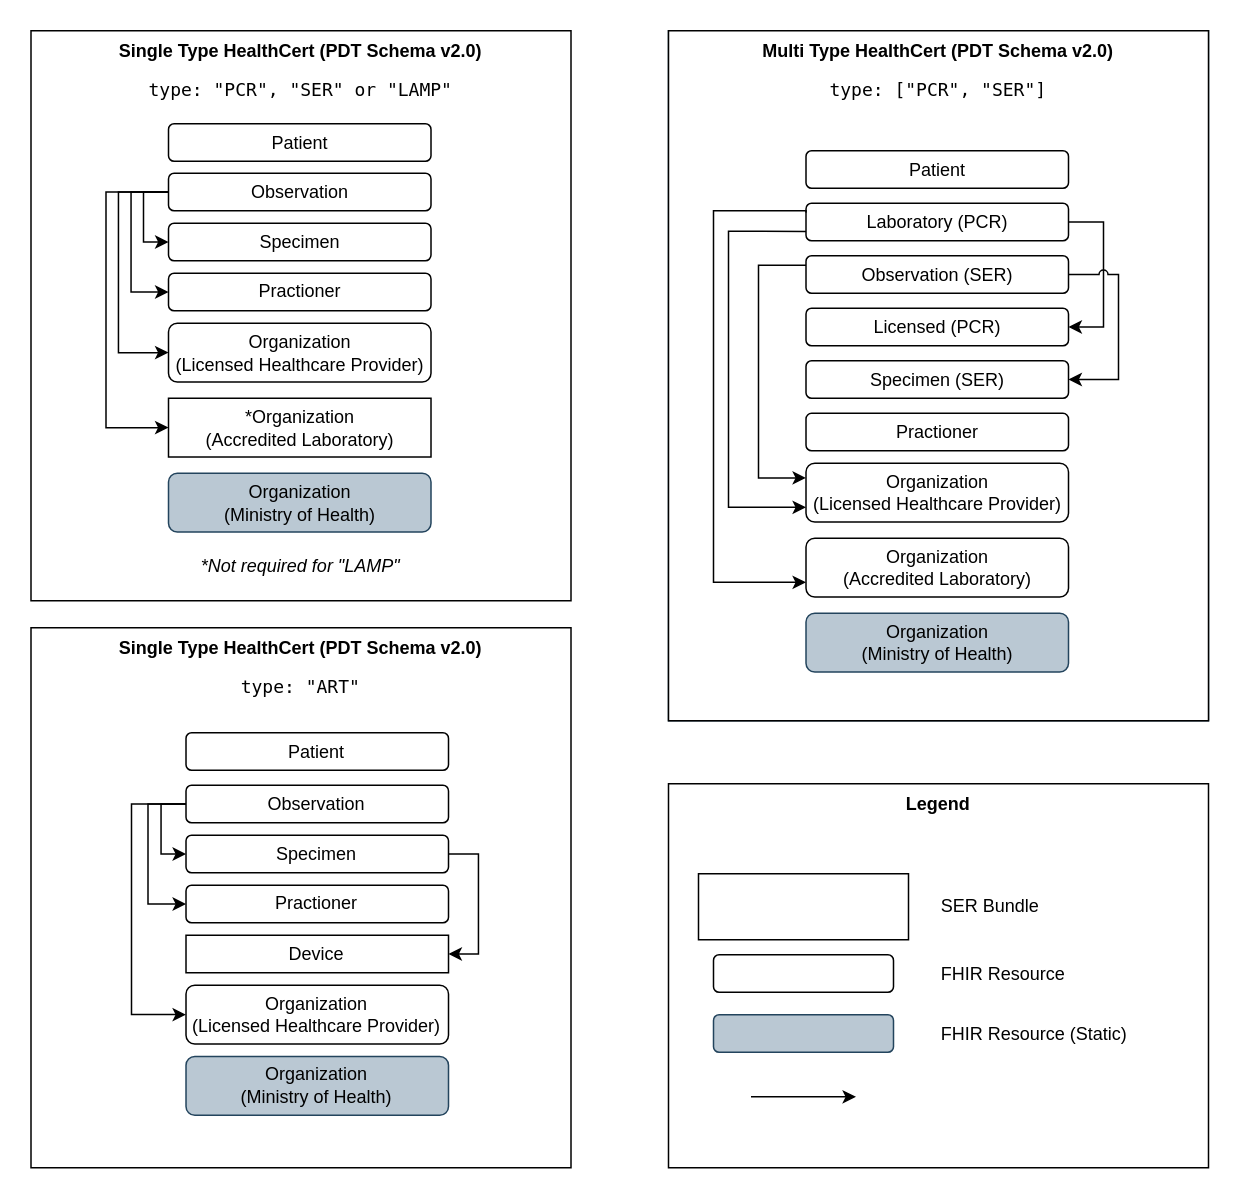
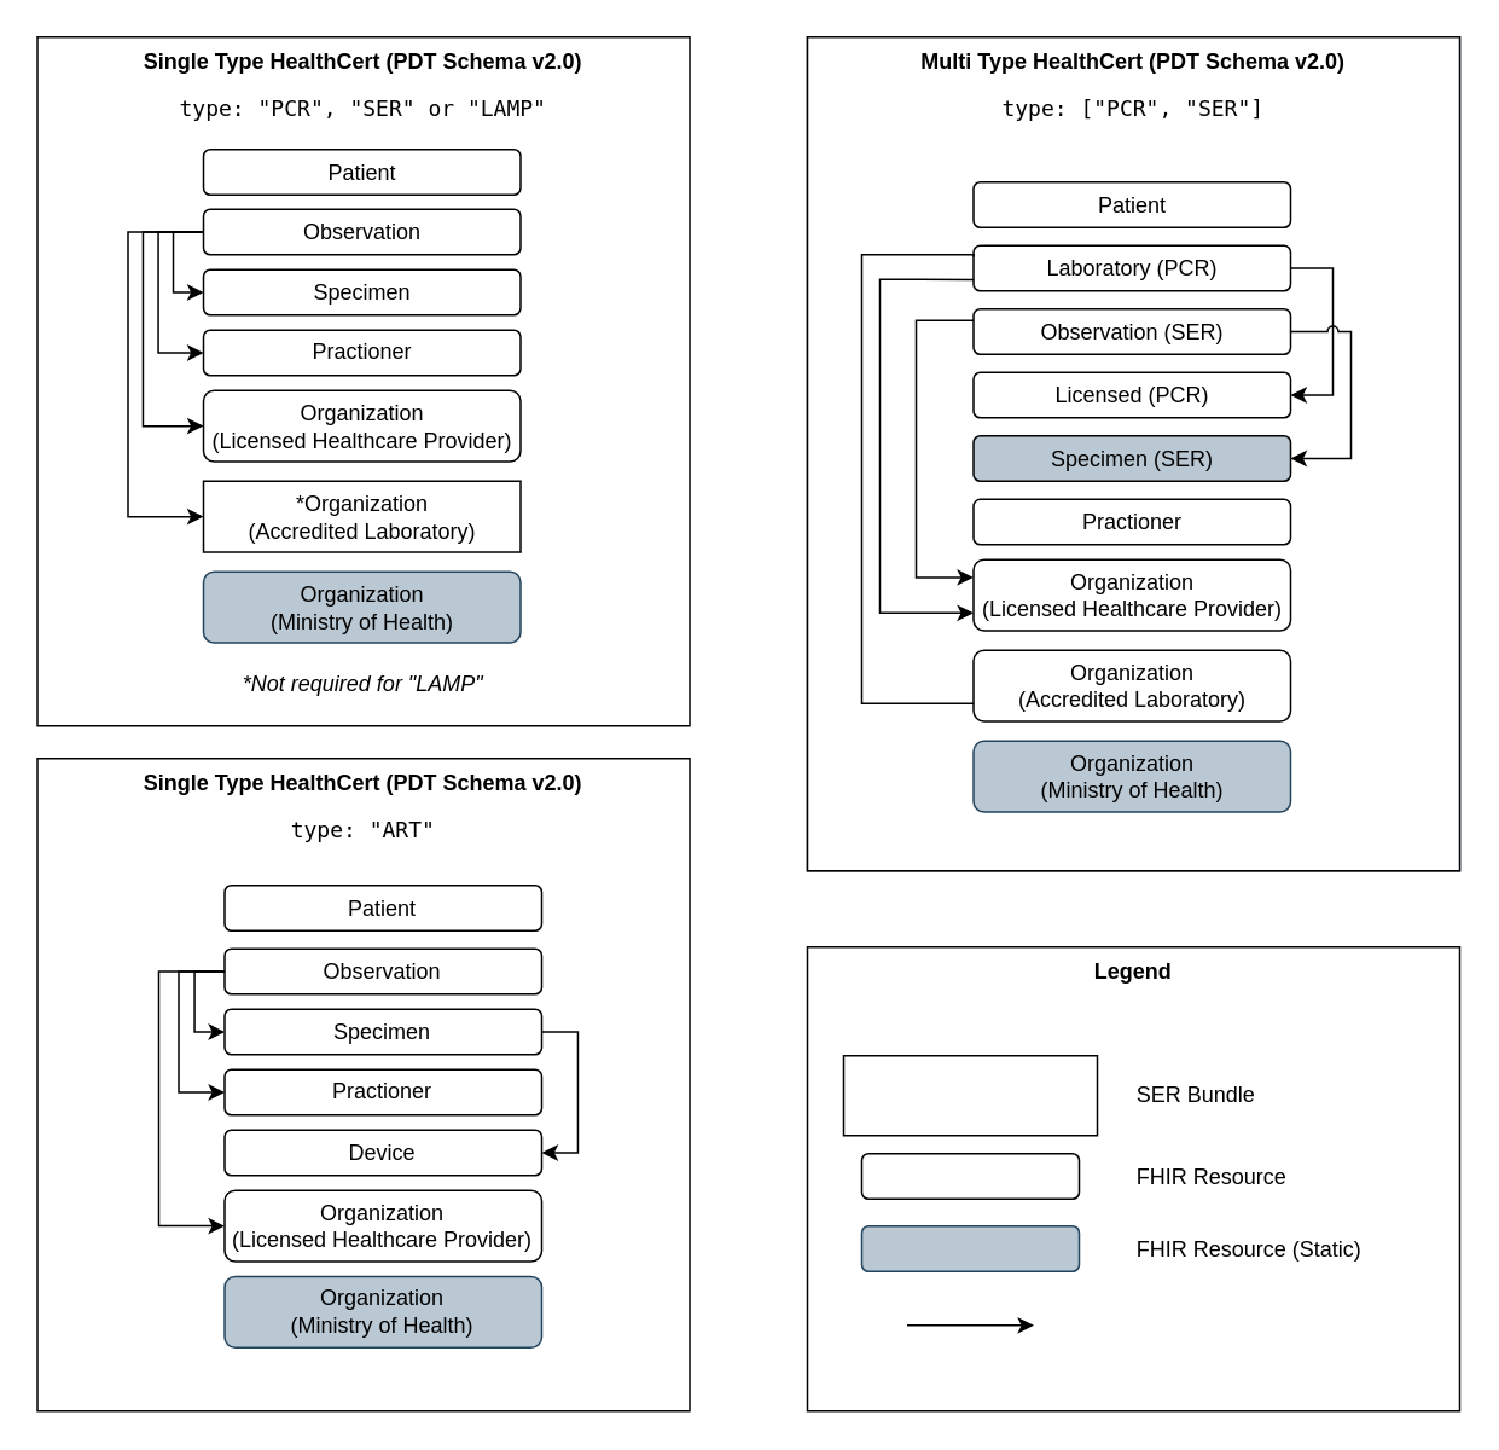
- <mxCell id="15" value="Specimen (SER)" style="rounded=1;whiteSpace=wrap;html=1;verticalAlign=middle;" parent="2" vertex="1"><mxGeometry x="91.666" y="220.003" width="174.998" height="25" as="geometry" /></mxCell>
+ <mxCell id="15" value="Specimen (SER)" style="rounded=1;whiteSpace=wrap;html=1;verticalAlign=middle;fillColor=#bac8d3;" parent="2" vertex="1"><mxGeometry x="91.666" y="220.003" width="174.998" height="25" as="geometry" /></mxCell>
- <mxCell id="10" style="edgeStyle=orthogonalEdgeStyle;rounded=0;orthogonalLoop=1;jettySize=auto;html=1;exitX=0;exitY=0.25;exitDx=0;exitDy=0;entryX=0;entryY=0.75;entryDx=0;entryDy=0;endArrow=classic;endFill=1;" parent="2" source="4" target="9" edge="1"><mxGeometry as="geometry"><Array as="points"><mxPoint x="92" y="120" /><mxPoint x="30" y="120" /><mxPoint x="30" y="368" /><mxPoint x="92" y="368" /></Array></mxGeometry></mxCell>
+ <mxCell id="10" style="edgeStyle=orthogonalEdgeStyle;rounded=0;orthogonalLoop=1;jettySize=auto;html=1;exitX=0;exitY=0.25;exitDx=0;exitDy=0;entryX=0;entryY=0.75;entryDx=0;entryDy=0;endArrow=none;endFill=1;" parent="2" source="4" target="9" edge="1"><mxGeometry as="geometry"><Array as="points"><mxPoint x="92" y="120" /><mxPoint x="30" y="120" /><mxPoint x="30" y="368" /><mxPoint x="92" y="368" /></Array></mxGeometry></mxCell>
- <mxCell id="42" value="Device" style="whiteSpace=wrap;html=1;verticalAlign=middle;rounded=0;" parent="32" vertex="1"><mxGeometry x="103.336" y="205" width="174.998" height="25" as="geometry" /></mxCell>
+ <mxCell id="42" value="Device" style="rounded=1;whiteSpace=wrap;html=1;verticalAlign=middle;" parent="32" vertex="1"><mxGeometry x="103.336" y="205" width="174.998" height="25" as="geometry" /></mxCell>
